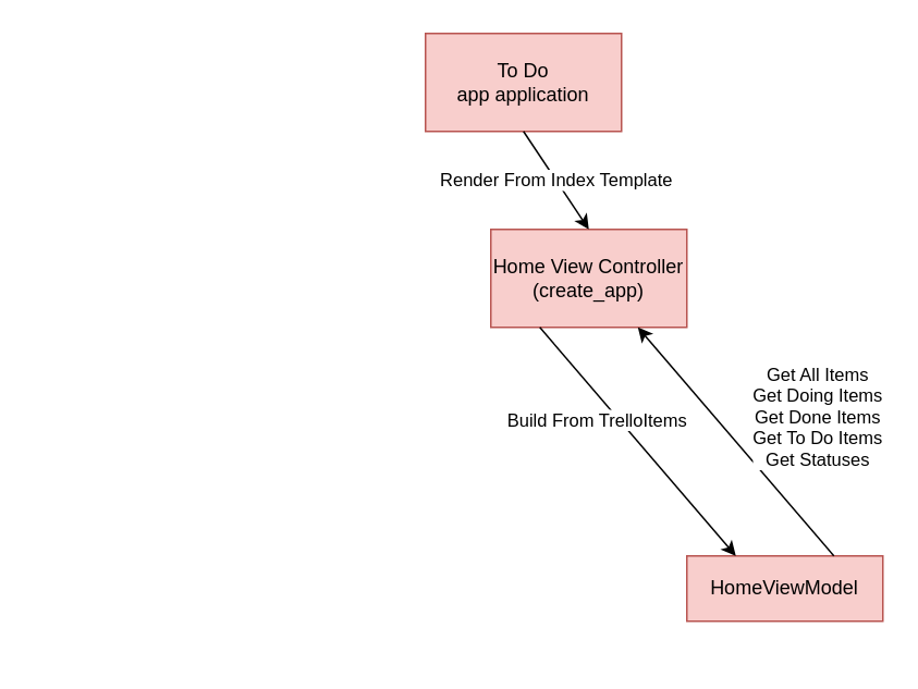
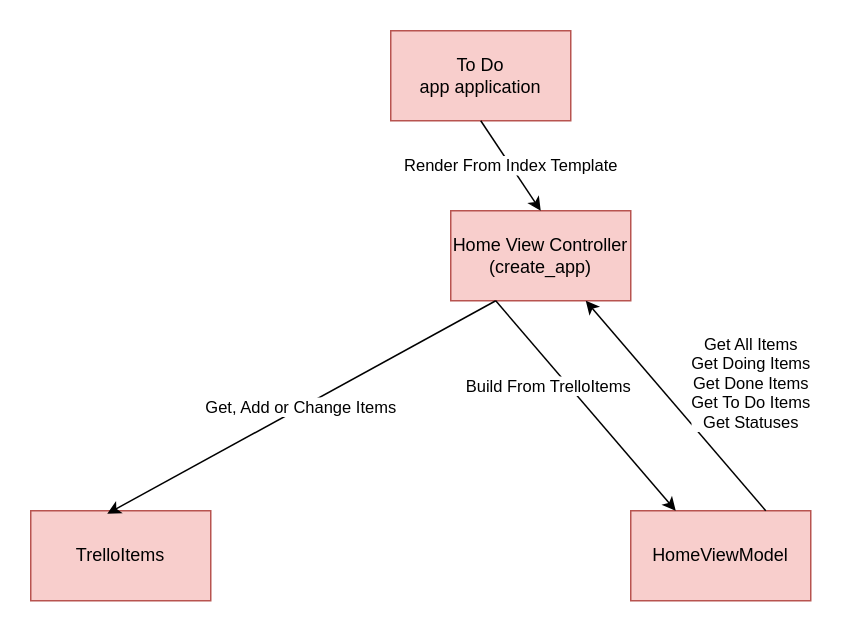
+ <mxCell id="5" value="Get, Add or Change Items" style="endArrow=classic;html=1;rounded=0;exitX=0.25;exitY=1;exitDx=0;exitDy=0;entryX=0.425;entryY=0.033;entryDx=0;entryDy=0;entryPerimeter=0;" edge="1" parent="1" source="3" target="4"><mxGeometry width="50" height="50" relative="1" as="geometry"><mxPoint x="250" y="310" as="sourcePoint" /><mxPoint x="300" y="260" as="targetPoint" /></mxGeometry></mxCell>
- <mxCell id="6" value="HomeViewModel" style="rounded=0;whiteSpace=wrap;html=1;fillColor=#f8cecc;strokeColor=#b85450;" vertex="1" parent="1"><mxGeometry x="420" y="340" width="120" height="40" as="geometry" /></mxCell>
+ <mxCell id="6" value="HomeViewModel" style="rounded=0;whiteSpace=wrap;html=1;fillColor=#f8cecc;strokeColor=#b85450;" vertex="1" parent="1"><mxGeometry x="420" y="340" width="120" height="60" as="geometry" /></mxCell>
+ <mxCell id="4" value="TrelloItems" style="rounded=0;whiteSpace=wrap;html=1;fillColor=#f8cecc;strokeColor=#b85450;" vertex="1" parent="1"><mxGeometry x="20" y="340" width="120" height="60" as="geometry" /></mxCell>
